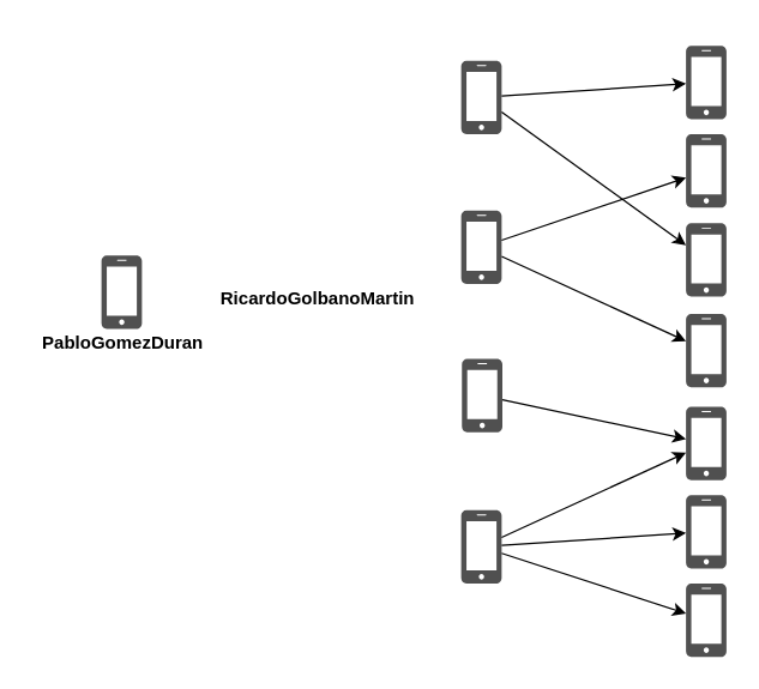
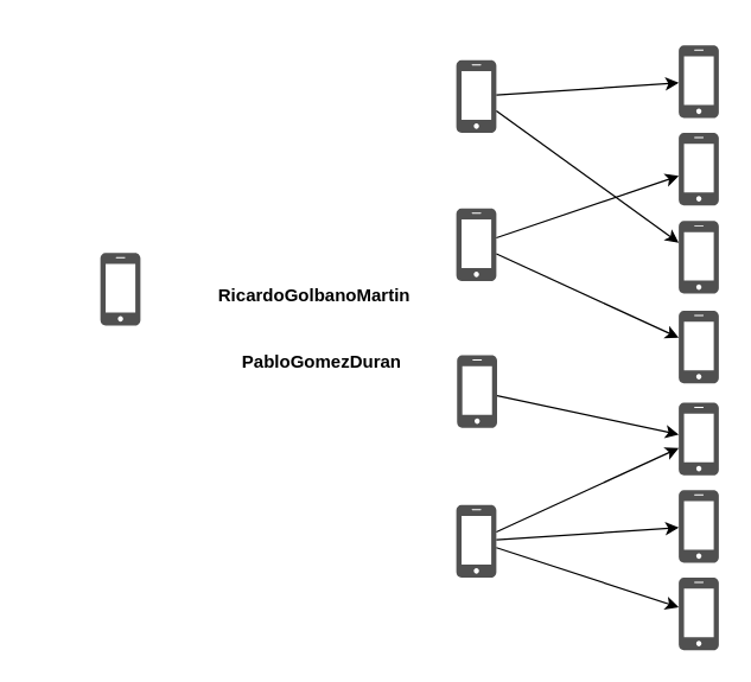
- <mxCell id="7" value="PabloGomezDuran" style="text;html=1;align=center;verticalAlign=middle;resizable=0;points=[];autosize=1;fontStyle=1" vertex="1" parent="1"><mxGeometry x="20.5" y="219" width="120" height="20" as="geometry" /></mxCell>
+ <mxCell id="7" value="PabloGomezDuran" style="text;html=1;align=center;verticalAlign=middle;resizable=0;points=[];autosize=1;fontStyle=1" vertex="1" parent="1"><mxGeometry x="155.5" y="234" width="120" height="20" as="geometry" /></mxCell>
